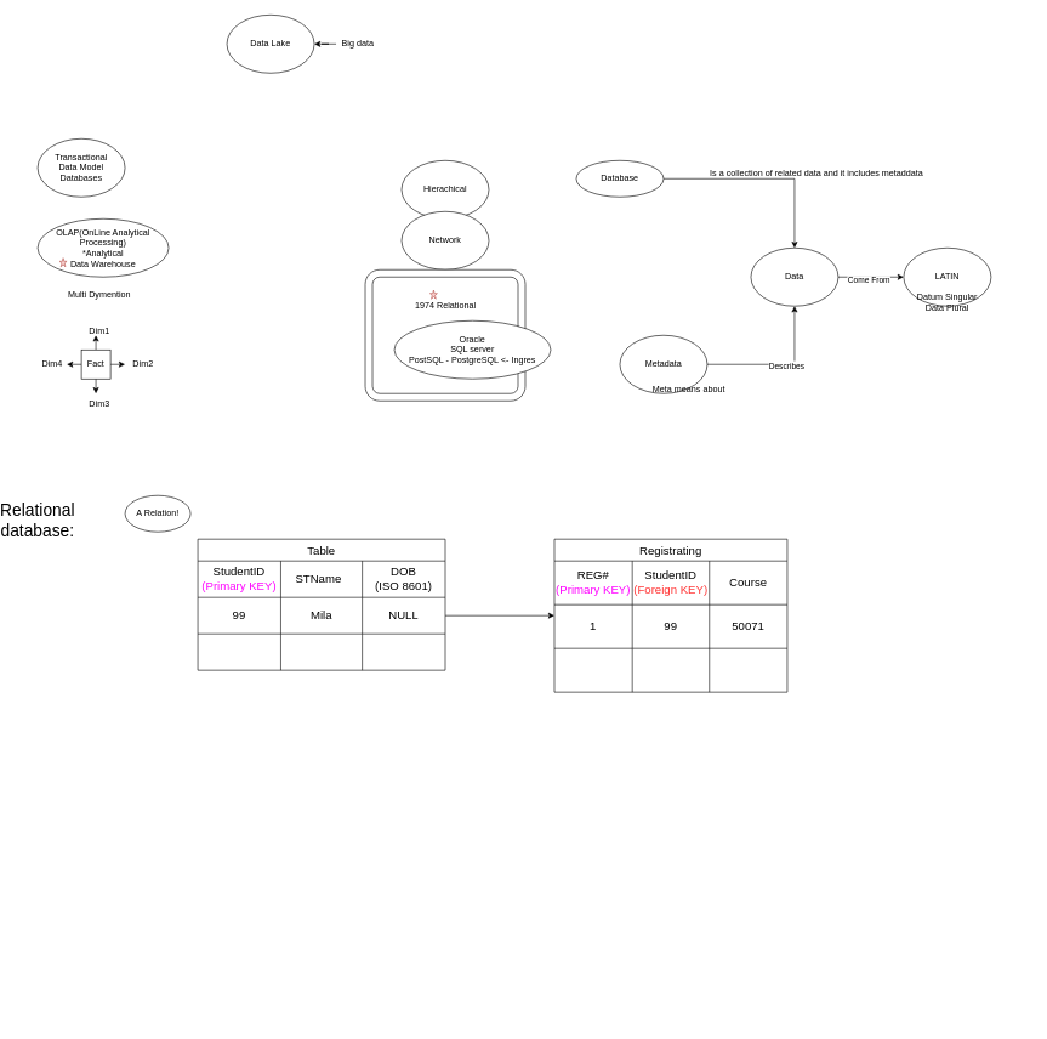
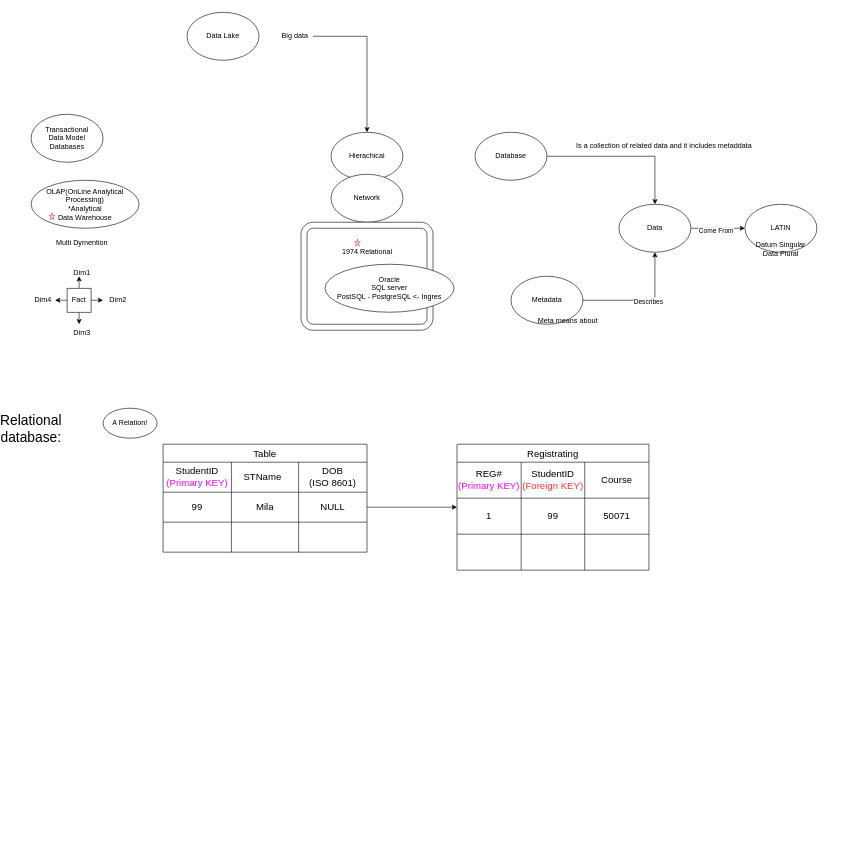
- <mxCell id="25" style="edgeStyle=orthogonalEdgeStyle;rounded=0;orthogonalLoop=1;jettySize=auto;html=1;" edge="1" parent="1" source="26" target="24"><mxGeometry relative="1" as="geometry" /></mxCell>
+ <mxCell id="25" style="edgeStyle=orthogonalEdgeStyle;rounded=0;orthogonalLoop=1;jettySize=auto;html=1;" edge="1" parent="1" source="26" target="14"><mxGeometry relative="1" as="geometry" /></mxCell>
- <mxCell id="9" value="Is a collection of related data and it includes metaddata" style="text;html=1;align=center;verticalAlign=middle;resizable=0;points=[];autosize=1;strokeColor=none;fillColor=none;" vertex="1" parent="1"><mxGeometry x="960" y="223" width="320" height="30" as="geometry" /></mxCell>
+ <mxCell id="9" value="Is a collection of related data and it includes metaddata" style="text;html=1;align=center;verticalAlign=middle;resizable=0;points=[];autosize=1;strokeColor=none;fillColor=none;" vertex="1" parent="1"><mxGeometry x="945" y="228" width="320" height="30" as="geometry" /></mxCell>
- <mxCell id="3" value="Database" style="ellipse;whiteSpace=wrap;html=1;" vertex="1" parent="1"><mxGeometry x="790" y="220" width="120" height="50" as="geometry" /></mxCell>
+ <mxCell id="3" value="Database" style="ellipse;whiteSpace=wrap;html=1;" vertex="1" parent="1"><mxGeometry x="790" y="220" width="120" height="80" as="geometry" /></mxCell>
